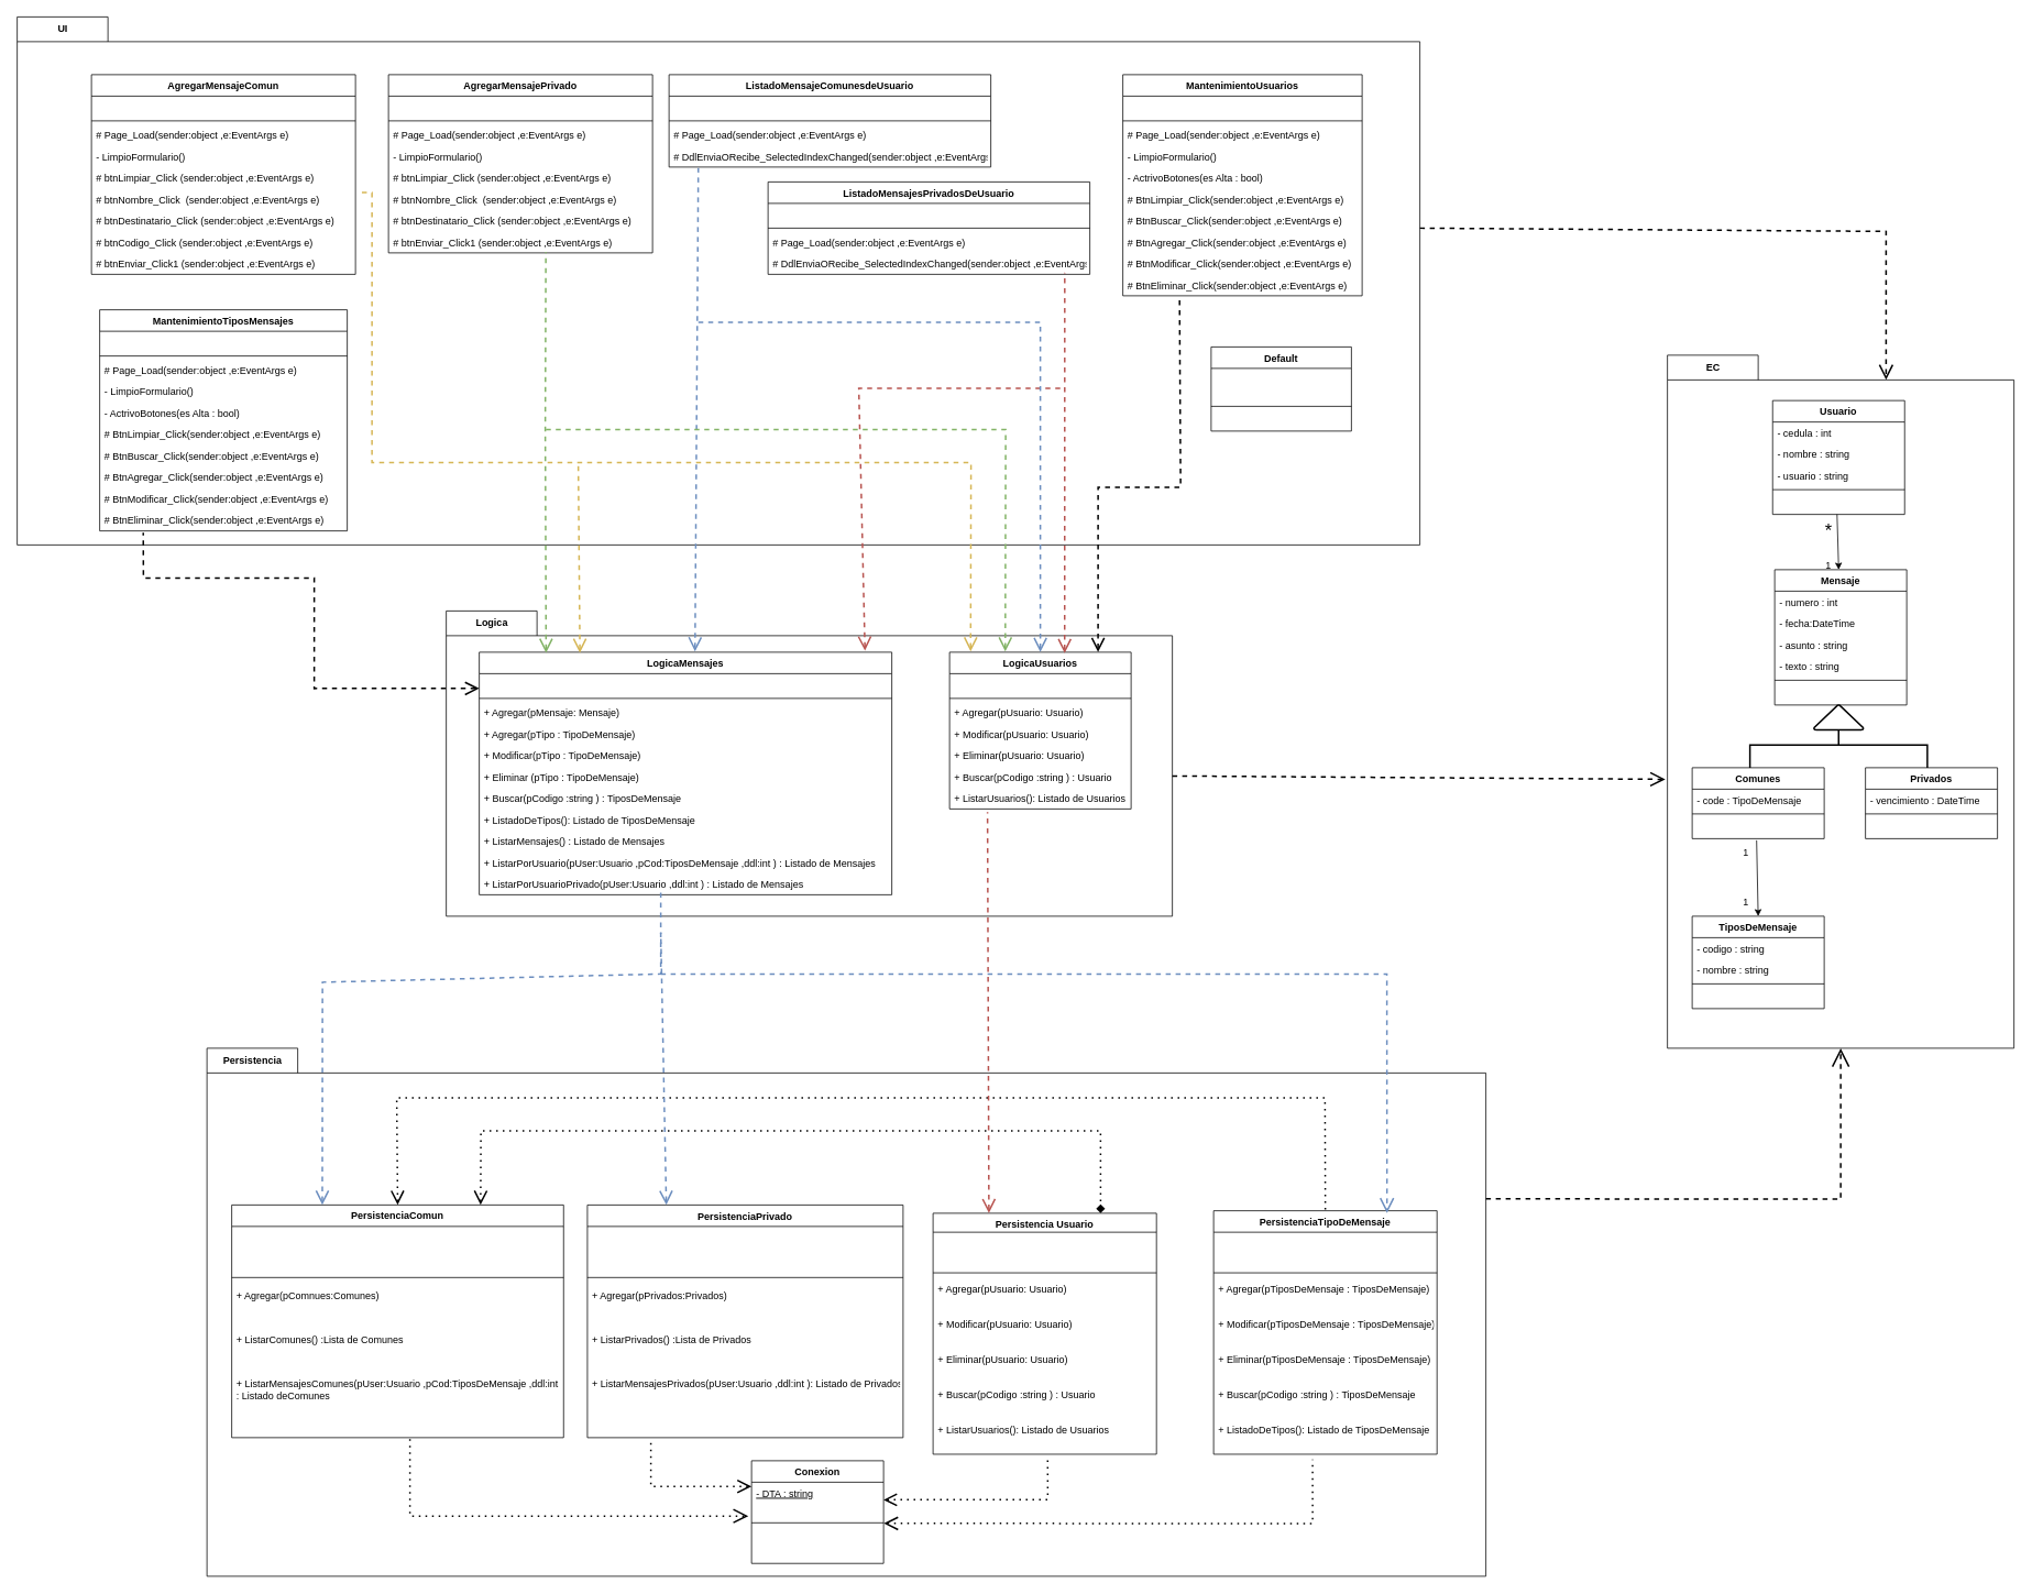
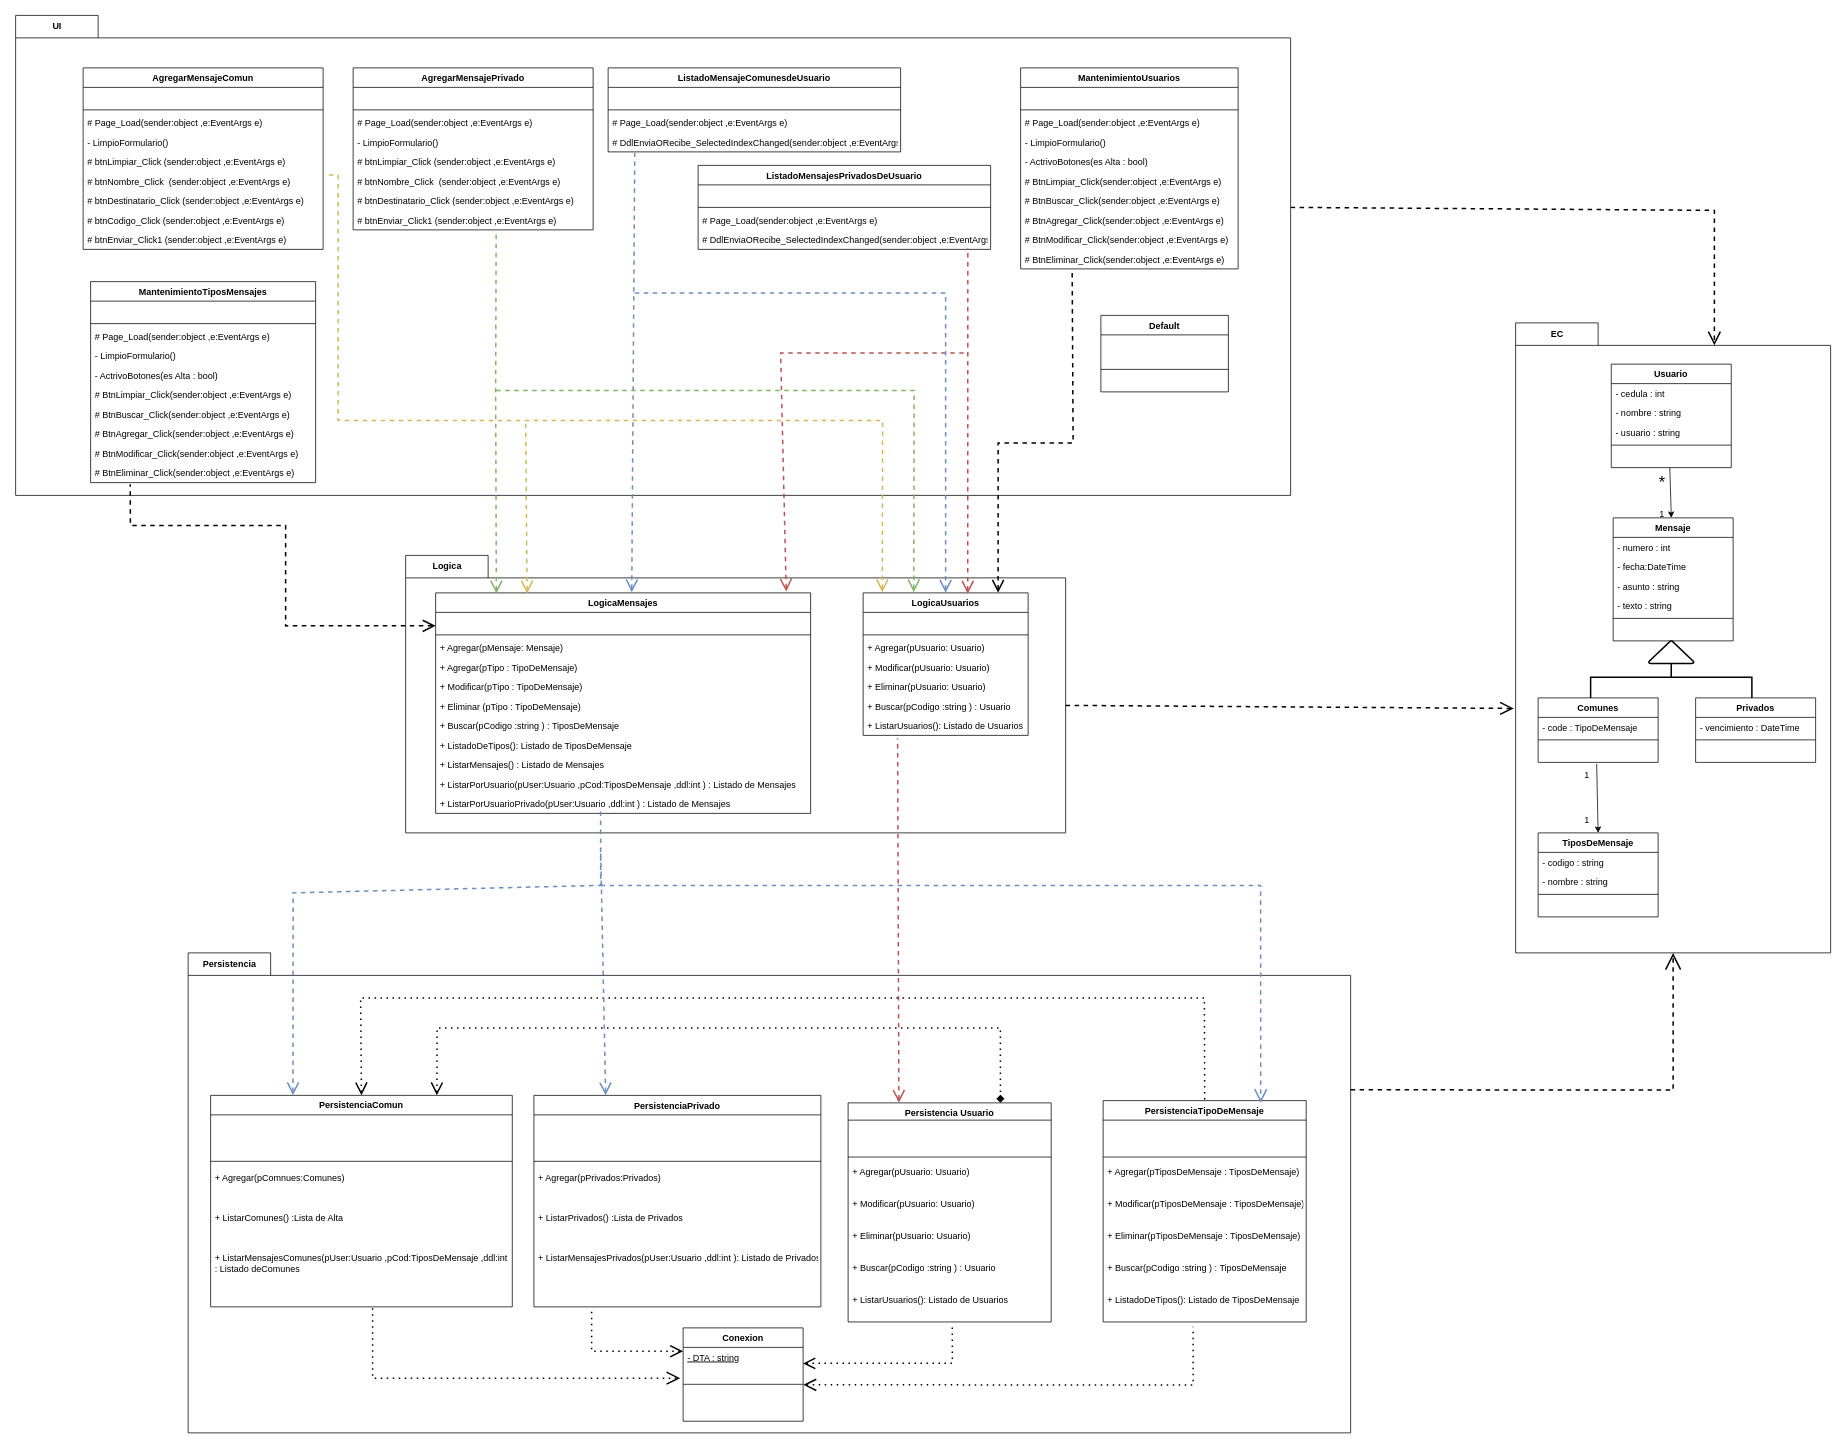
- <mxCell id="123" value="+ ListarComunes() :Lista de Comunes" style="text;strokeColor=none;fillColor=none;align=left;verticalAlign=top;spacingLeft=4;spacingRight=4;overflow=hidden;rotatable=0;points=[[0,0.5],[1,0.5]];portConstraint=eastwest;" parent="119" vertex="1"><mxGeometry y="149.871" width="402.215" height="53.677" as="geometry" /></mxCell>
+ <mxCell id="123" value="+ ListarComunes() :Lista de Alta" style="text;strokeColor=none;fillColor=none;align=left;verticalAlign=top;spacingLeft=4;spacingRight=4;overflow=hidden;rotatable=0;points=[[0,0.5],[1,0.5]];portConstraint=eastwest;" parent="119" vertex="1"><mxGeometry y="149.871" width="402.215" height="53.677" as="geometry" /></mxCell>
